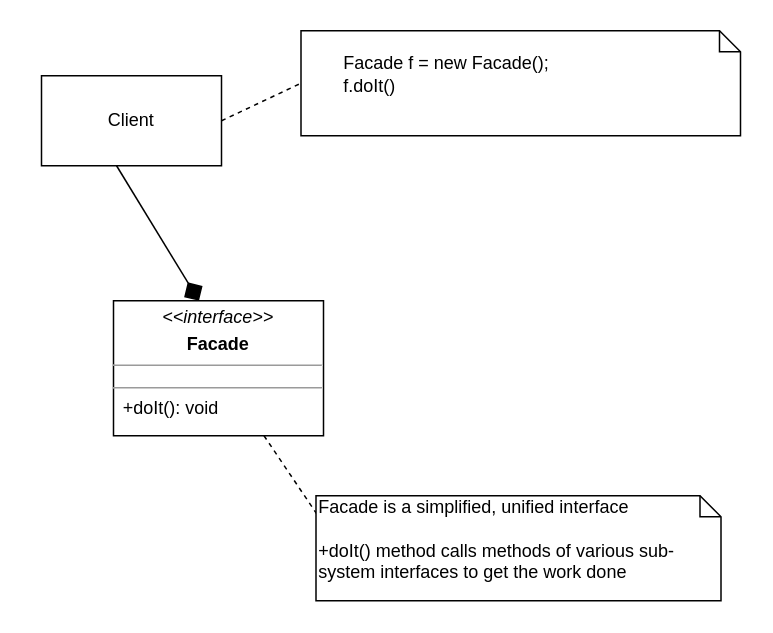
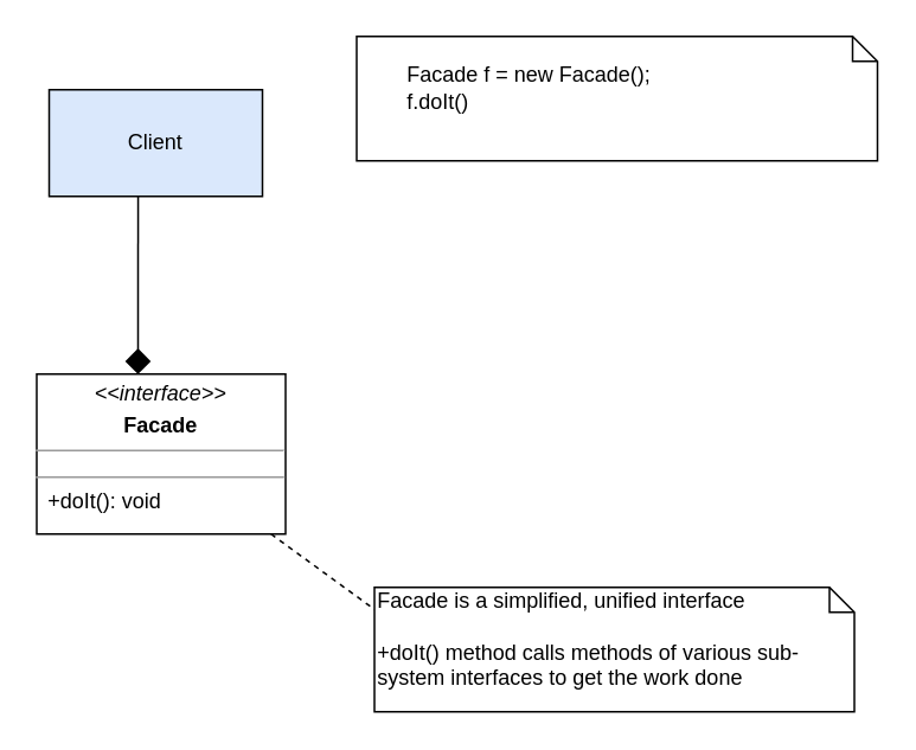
- <mxCell id="6" value="" style="endArrow=none;dashed=1;html=1;exitX=1;exitY=0.5;exitDx=0;exitDy=0;entryX=0;entryY=0.5;entryDx=0;entryDy=0;entryPerimeter=0;" edge="1" parent="1" source="2" target="5"><mxGeometry width="50" height="50" relative="1" as="geometry"><mxPoint x="110" y="260" as="sourcePoint" /><mxPoint x="160" y="210" as="targetPoint" /></mxGeometry></mxCell>
- <mxCell id="2" value="Client" style="rounded=0;whiteSpace=wrap;html=1;" parent="1" vertex="1"><mxGeometry x="27" y="50" width="120" height="60" as="geometry" /></mxCell>
+ <mxCell id="2" value="Client" style="rounded=0;whiteSpace=wrap;html=1;fillColor=#dae8fc;" parent="1" vertex="1"><mxGeometry x="27" y="50" width="120" height="60" as="geometry" /></mxCell>
- <mxCell id="3" value="&lt;p style=&quot;margin: 0px ; margin-top: 4px ; text-align: center&quot;&gt;&lt;i&gt;&amp;lt;&amp;lt;interface&amp;gt;&amp;gt;&lt;/i&gt;&lt;/p&gt;&lt;p style=&quot;margin: 0px ; margin-top: 4px ; text-align: center&quot;&gt;&lt;b&gt;Facade&lt;/b&gt;&lt;/p&gt;&lt;hr size=&quot;1&quot;&gt;&lt;div style=&quot;height: 2px&quot;&gt;&lt;/div&gt;&lt;hr size=&quot;1&quot;&gt;&lt;div style=&quot;height: 2px&quot;&gt;&amp;nbsp; +doIt(): void&lt;/div&gt;" style="verticalAlign=top;align=left;overflow=fill;fontSize=12;fontFamily=Helvetica;html=1;" parent="1" vertex="1"><mxGeometry x="75" y="200" width="140" height="90" as="geometry" /></mxCell>
+ <mxCell id="3" value="&lt;p style=&quot;margin: 0px ; margin-top: 4px ; text-align: center&quot;&gt;&lt;i&gt;&amp;lt;&amp;lt;interface&amp;gt;&amp;gt;&lt;/i&gt;&lt;/p&gt;&lt;p style=&quot;margin: 0px ; margin-top: 4px ; text-align: center&quot;&gt;&lt;b&gt;Facade&lt;/b&gt;&lt;/p&gt;&lt;hr size=&quot;1&quot;&gt;&lt;div style=&quot;height: 2px&quot;&gt;&lt;/div&gt;&lt;hr size=&quot;1&quot;&gt;&lt;div style=&quot;height: 2px&quot;&gt;&amp;nbsp; +doIt(): void&lt;/div&gt;" style="verticalAlign=top;align=left;overflow=fill;fontSize=12;fontFamily=Helvetica;html=1;" parent="1" vertex="1"><mxGeometry x="20" y="210" width="140" height="90" as="geometry" /></mxCell>
